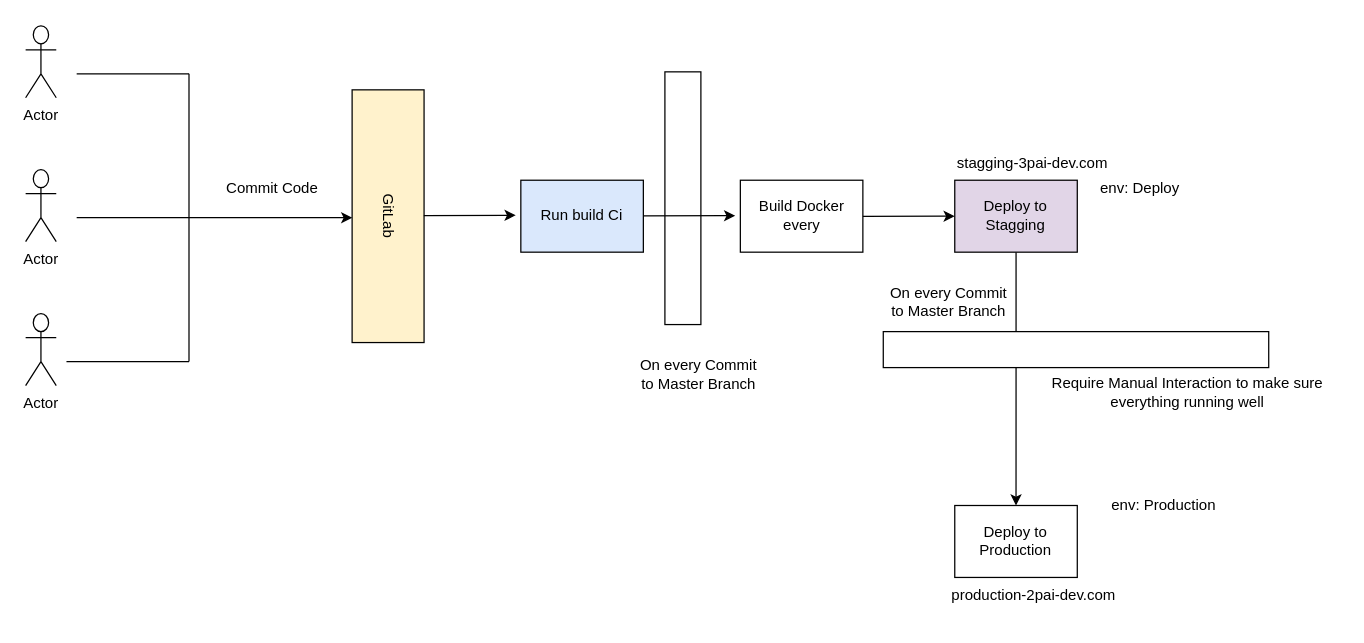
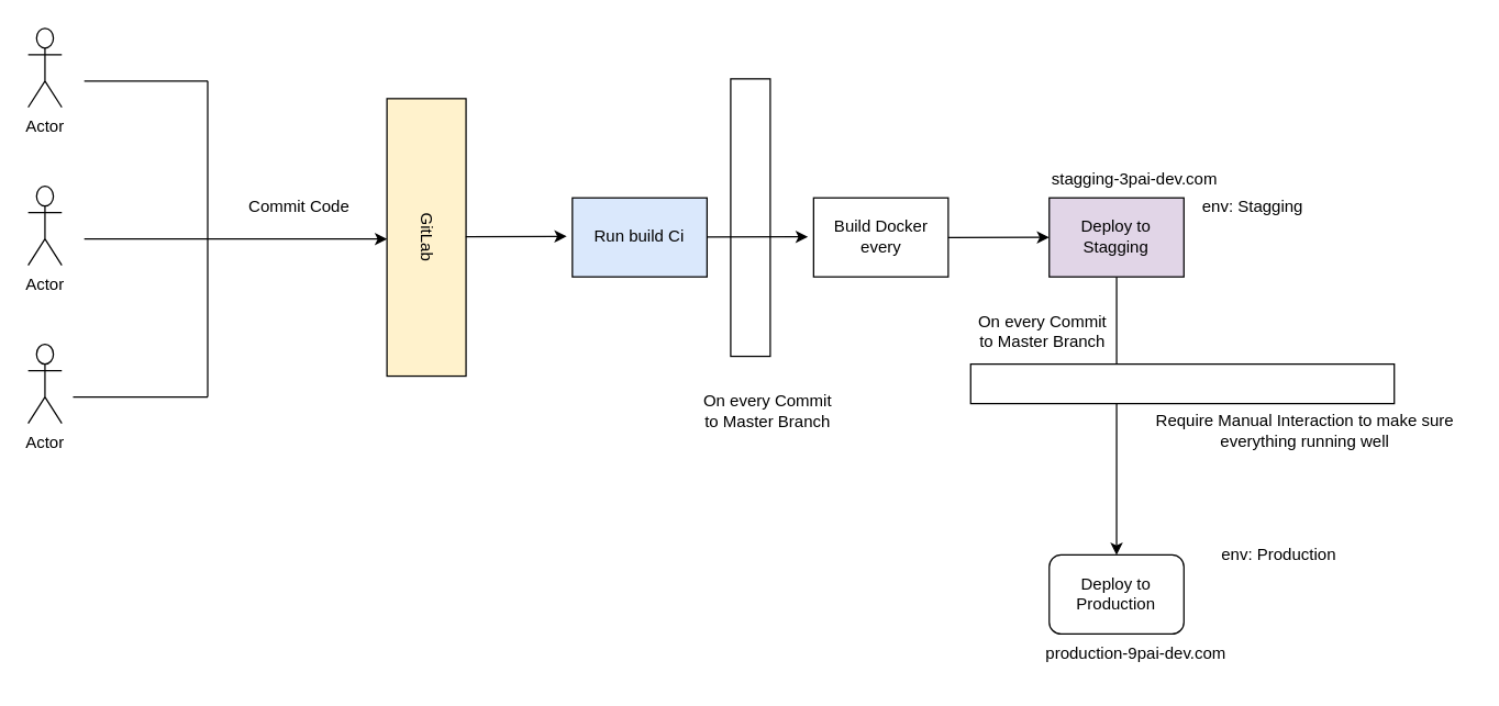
- <mxCell id="22" value="env: Deploy" style="text;html=1;align=center;verticalAlign=middle;resizable=0;points=[];autosize=1;strokeColor=none;fillColor=none;" vertex="1" parent="2"><mxGeometry x="841.175" y="115.102" width="100" height="30" as="geometry" /></mxCell>
+ <mxCell id="22" value="env: Stagging" style="text;html=1;align=center;verticalAlign=middle;resizable=0;points=[];autosize=1;strokeColor=none;fillColor=none;" vertex="1" parent="2"><mxGeometry x="841.175" y="115.102" width="100" height="30" as="geometry" /></mxCell>
- <mxCell id="24" value="Deploy to Production" style="rounded=0;whiteSpace=wrap;html=1;" vertex="1" parent="2"><mxGeometry x="743.174" y="383.673" width="98.001" height="57.551" as="geometry" /></mxCell>
+ <mxCell id="24" value="Deploy to Production" style="whiteSpace=wrap;html=1;rounded=1;" vertex="1" parent="2"><mxGeometry x="743.174" y="383.673" width="98.001" height="57.551" as="geometry" /></mxCell>
- <mxCell id="29" value="production-2pai-dev.com" style="text;html=1;align=center;verticalAlign=middle;resizable=0;points=[];autosize=1;strokeColor=none;fillColor=none;" vertex="1" parent="2"><mxGeometry x="730.924" y="441.224" width="150" height="30" as="geometry" /></mxCell>
+ <mxCell id="29" value="production-9pai-dev.com" style="text;html=1;align=center;verticalAlign=middle;resizable=0;points=[];autosize=1;strokeColor=none;fillColor=none;" vertex="1" parent="2"><mxGeometry x="730.924" y="441.224" width="150" height="30" as="geometry" /></mxCell>
